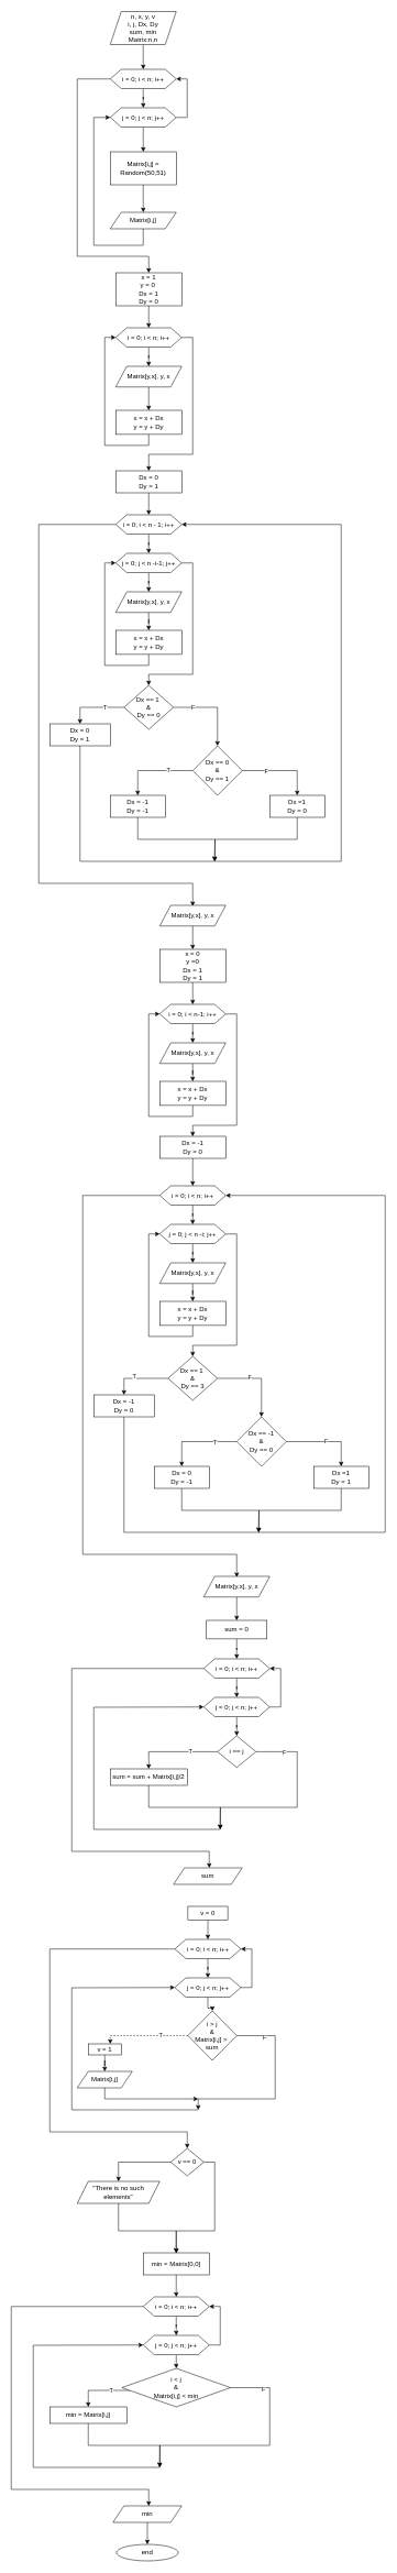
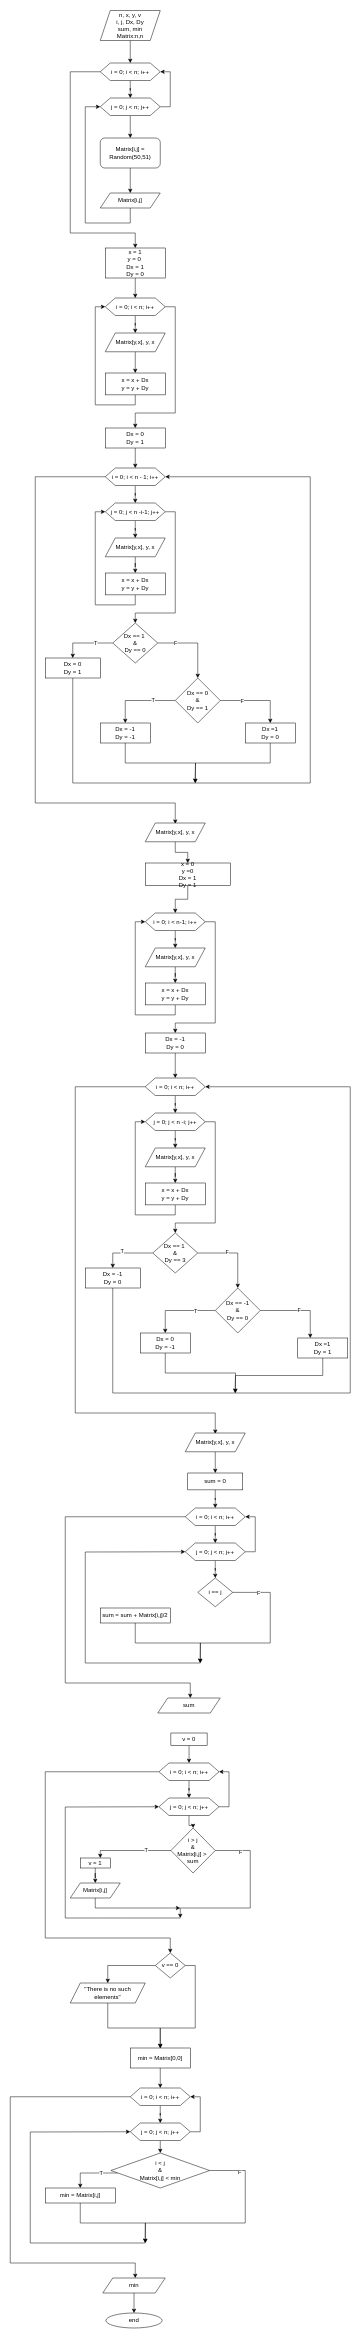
- <mxCell id="11" value="Matrix[i,j] = Random(50,51)" style="whiteSpace=wrap;html=1;" vertex="1" parent="1"><mxGeometry x="200" y="275" width="120" height="60" as="geometry" /></mxCell>
+ <mxCell id="11" value="Matrix[i,j] = Random(50,51)" style="whiteSpace=wrap;html=1;rounded=1;" vertex="1" parent="1"><mxGeometry x="200" y="275" width="120" height="60" as="geometry" /></mxCell>
- <mxCell id="54" value="x = 0&lt;br&gt;&amp;nbsp;y =0&amp;nbsp;&lt;br&gt;Dx = 1&lt;br&gt;Dy = 1" style="whiteSpace=wrap;html=1;" vertex="1" parent="1"><mxGeometry x="290" y="1725" width="120" height="60" as="geometry" /></mxCell>
+ <mxCell id="54" value="x = 0&lt;br&gt;&amp;nbsp;y =0&amp;nbsp;&lt;br&gt;Dx = 1&lt;br&gt;Dy = 1" style="whiteSpace=wrap;html=1;" vertex="1" parent="1"><mxGeometry x="290" y="1725" width="170" height="45" as="geometry" /></mxCell>
- <mxCell id="89" value="Dx =1&lt;br&gt;Dy = 1" style="whiteSpace=wrap;html=1;" vertex="1" parent="1"><mxGeometry x="570" y="2665" width="100" height="40" as="geometry" /></mxCell>
+ <mxCell id="89" value="Dx =1&lt;br&gt;Dy = 1" style="whiteSpace=wrap;html=1;" vertex="1" parent="1"><mxGeometry x="595" y="2675" width="100" height="40" as="geometry" /></mxCell>
- <mxCell id="100" value="" style="edgeStyle=orthogonalEdgeStyle;rounded=0;orthogonalLoop=1;jettySize=auto;html=1;" edge="1" parent="1" source="104" target="106"><mxGeometry relative="1" as="geometry" /></mxCell>
- <mxCell id="101" value="T" style="edgeLabel;html=1;align=center;verticalAlign=middle;resizable=0;points=[];" vertex="1" connectable="0" parent="100"><mxGeometry x="-0.359" y="-1" relative="1" as="geometry"><mxPoint as="offset" /></mxGeometry></mxCell>
- <mxCell id="117" value="" style="edgeStyle=orthogonalEdgeStyle;rounded=0;orthogonalLoop=1;jettySize=auto;html=1;dashed=1;" edge="1" parent="1" source="121" target="123"><mxGeometry relative="1" as="geometry"><Array as="points"><mxPoint x="200" y="3700" /></Array></mxGeometry></mxCell>
+ <mxCell id="117" value="" style="edgeStyle=orthogonalEdgeStyle;rounded=0;orthogonalLoop=1;jettySize=auto;html=1;" edge="1" parent="1" source="121" target="123"><mxGeometry relative="1" as="geometry"><Array as="points"><mxPoint x="200" y="3700" /></Array></mxGeometry></mxCell>
